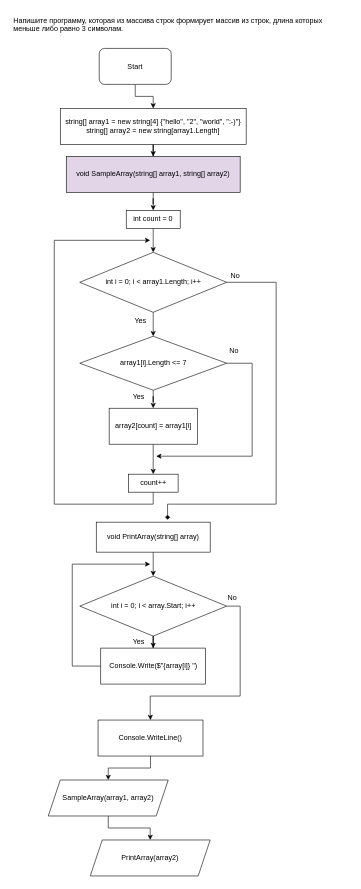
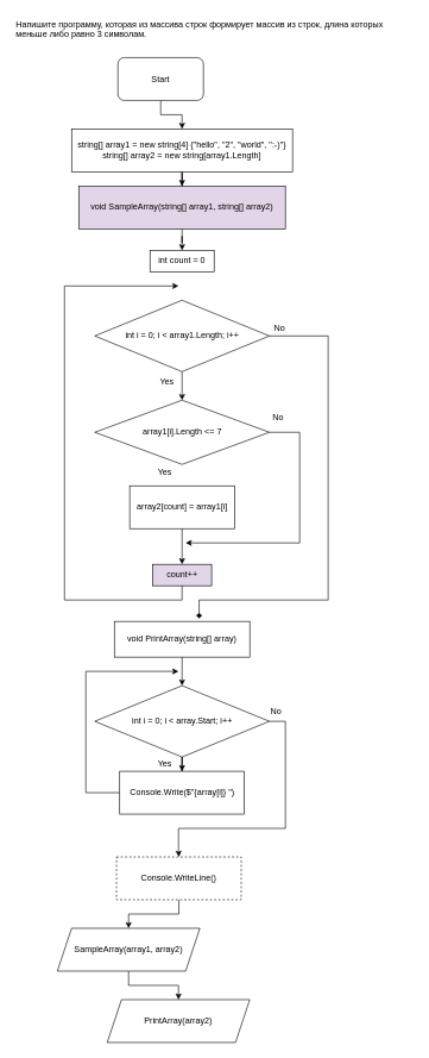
- <mxCell id="10" value="" style="edgeStyle=orthogonalEdgeStyle;rounded=0;orthogonalLoop=1;jettySize=auto;html=1;" edge="1" parent="1" source="11" target="9"><mxGeometry relative="1" as="geometry" /></mxCell>
- <mxCell id="12" value="" style="edgeStyle=orthogonalEdgeStyle;rounded=0;orthogonalLoop=1;jettySize=auto;html=1;" edge="1" parent="1" source="14" target="16"><mxGeometry relative="1" as="geometry" /></mxCell>
- <mxCell id="18" value="count++" style="rounded=0;whiteSpace=wrap;html=1;" vertex="1" parent="1"><mxGeometry x="213.5" y="790" width="83" height="30" as="geometry" /></mxCell>
+ <mxCell id="18" value="count++" style="rounded=0;whiteSpace=wrap;html=1;fillColor=#e1d5e7;" vertex="1" parent="1"><mxGeometry x="213.5" y="790" width="83" height="30" as="geometry" /></mxCell>
- <mxCell id="33" value="Console.WriteLine()" style="rounded=0;whiteSpace=wrap;html=1;" vertex="1" parent="1"><mxGeometry x="163" y="1200" width="175" height="60" as="geometry" /></mxCell>
+ <mxCell id="33" value="Console.WriteLine()" style="rounded=0;whiteSpace=wrap;html=1;dashed=1;" vertex="1" parent="1"><mxGeometry x="163" y="1200" width="175" height="60" as="geometry" /></mxCell>
